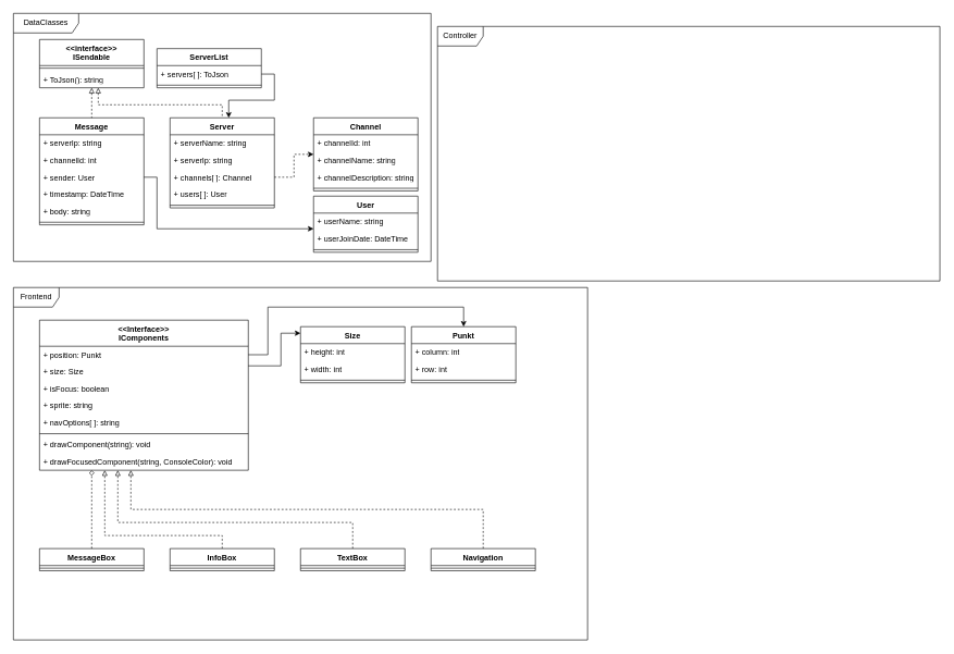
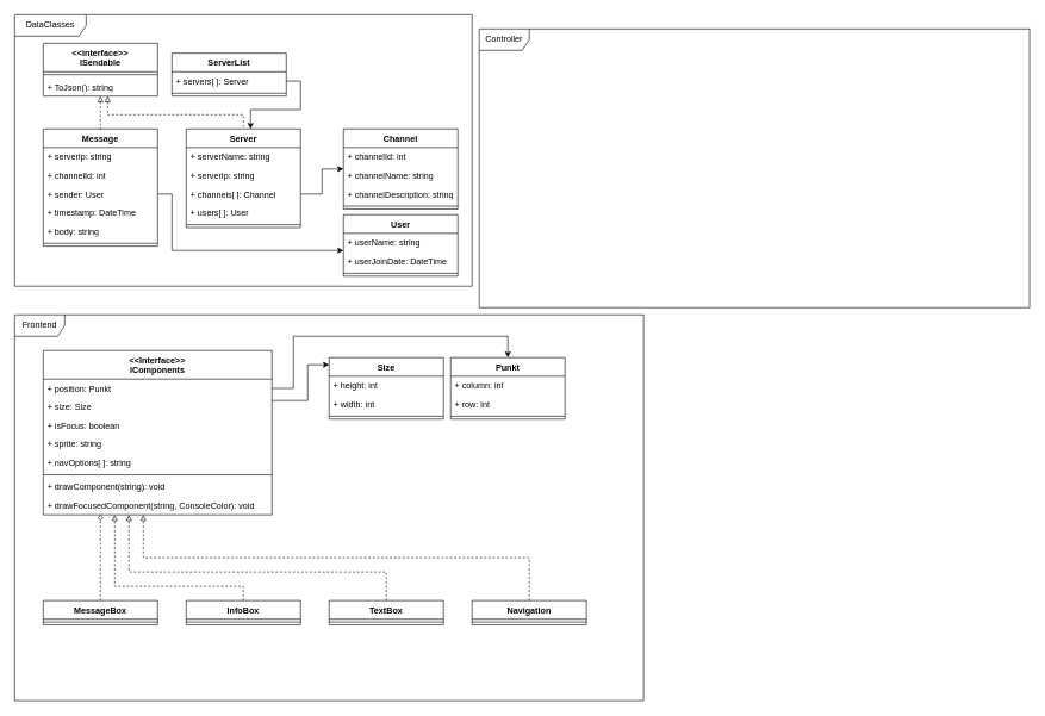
- <mxCell id="19" value="+ servers[ ]: ToJson" style="text;strokeColor=none;fillColor=none;align=left;verticalAlign=top;spacingLeft=4;spacingRight=4;overflow=hidden;rotatable=0;points=[[0,0.5],[1,0.5]];portConstraint=eastwest;whiteSpace=wrap;html=1;labelBackgroundColor=none;rounded=0;" parent="18" vertex="1"><mxGeometry y="26" width="160" height="26" as="geometry" /></mxCell>
+ <mxCell id="19" value="+ servers[ ]: Server" style="text;strokeColor=none;fillColor=none;align=left;verticalAlign=top;spacingLeft=4;spacingRight=4;overflow=hidden;rotatable=0;points=[[0,0.5],[1,0.5]];portConstraint=eastwest;whiteSpace=wrap;html=1;labelBackgroundColor=none;rounded=0;" parent="18" vertex="1"><mxGeometry y="26" width="160" height="26" as="geometry" /></mxCell>
- <mxCell id="35" style="edgeStyle=orthogonalEdgeStyle;rounded=0;orthogonalLoop=1;jettySize=auto;html=1;labelBackgroundColor=none;fontColor=default;dashed=1;" parent="1" source="15" target="21" edge="1"><mxGeometry relative="1" as="geometry" /></mxCell>
+ <mxCell id="35" style="edgeStyle=orthogonalEdgeStyle;rounded=0;orthogonalLoop=1;jettySize=auto;html=1;labelBackgroundColor=none;fontColor=default;" parent="1" source="15" target="21" edge="1"><mxGeometry relative="1" as="geometry" /></mxCell>
